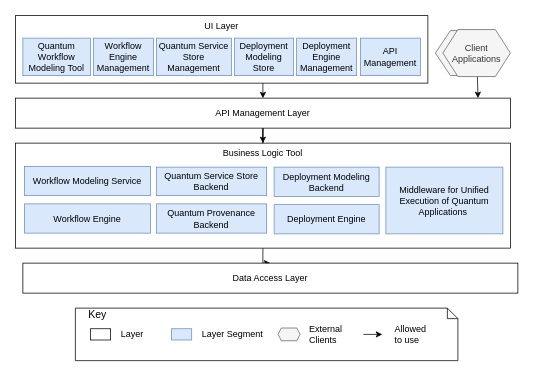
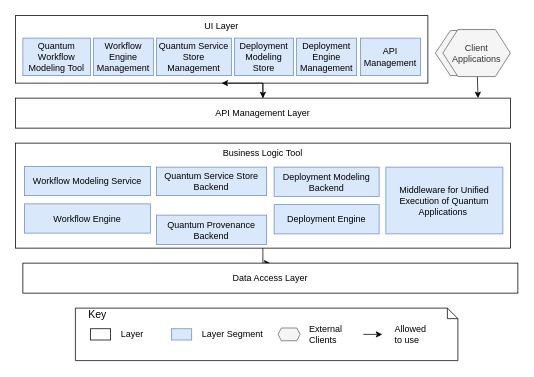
- <mxCell id="7" style="edgeStyle=orthogonalEdgeStyle;rounded=0;orthogonalLoop=1;jettySize=auto;html=1;entryX=0.5;entryY=0;entryDx=0;entryDy=0;" edge="1" parent="1" source="8" target="3"><mxGeometry relative="1" as="geometry" /></mxCell>
+ <mxCell id="7" style="edgeStyle=orthogonalEdgeStyle;rounded=0;orthogonalLoop=1;jettySize=auto;html=1;" edge="1" parent="1" source="8" target="5"><mxGeometry relative="1" as="geometry" /></mxCell>
- <mxCell id="23" value="Quantum Provenance Backend" style="rounded=0;whiteSpace=wrap;html=1;horizontal=1;verticalAlign=middle;fillColor=#dae8fc;strokeColor=#6c8ebf;" parent="1" vertex="1"><mxGeometry x="208" y="271" width="147" height="39" as="geometry" /></mxCell>
+ <mxCell id="23" value="Quantum Provenance Backend" style="rounded=0;whiteSpace=wrap;html=1;horizontal=1;verticalAlign=middle;fillColor=#dae8fc;strokeColor=#6c8ebf;" parent="1" vertex="1"><mxGeometry x="208" y="286" width="147" height="39" as="geometry" /></mxCell>
